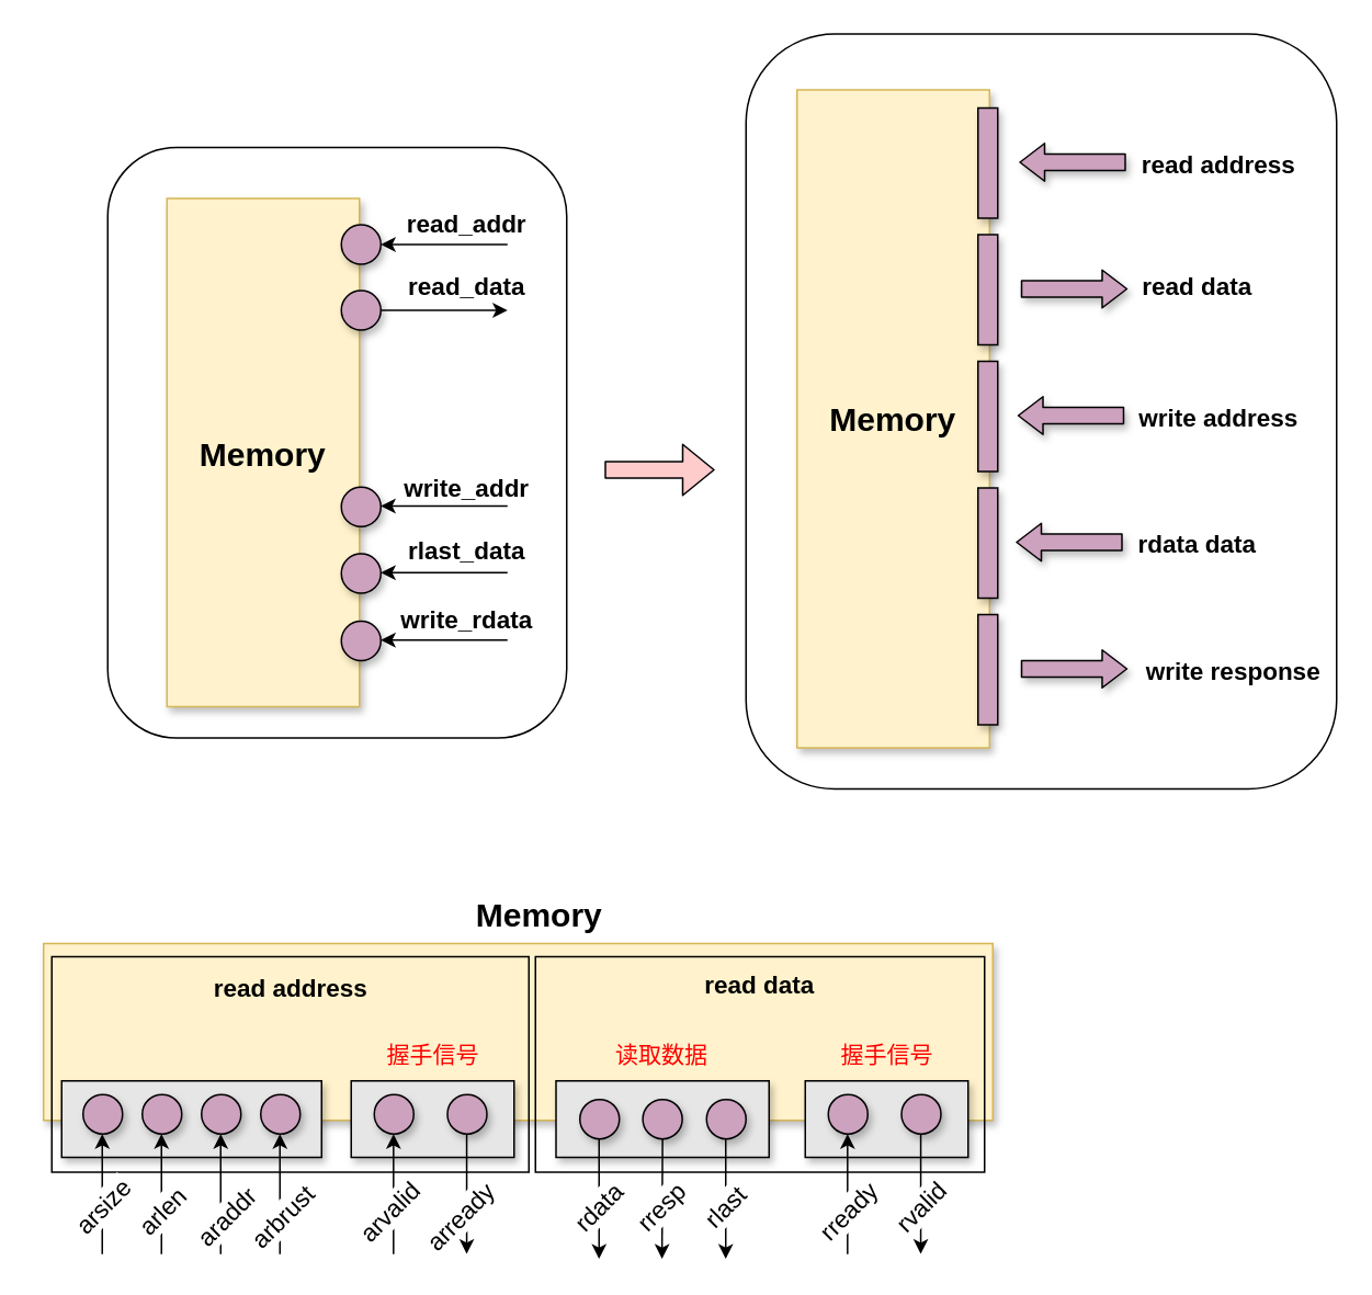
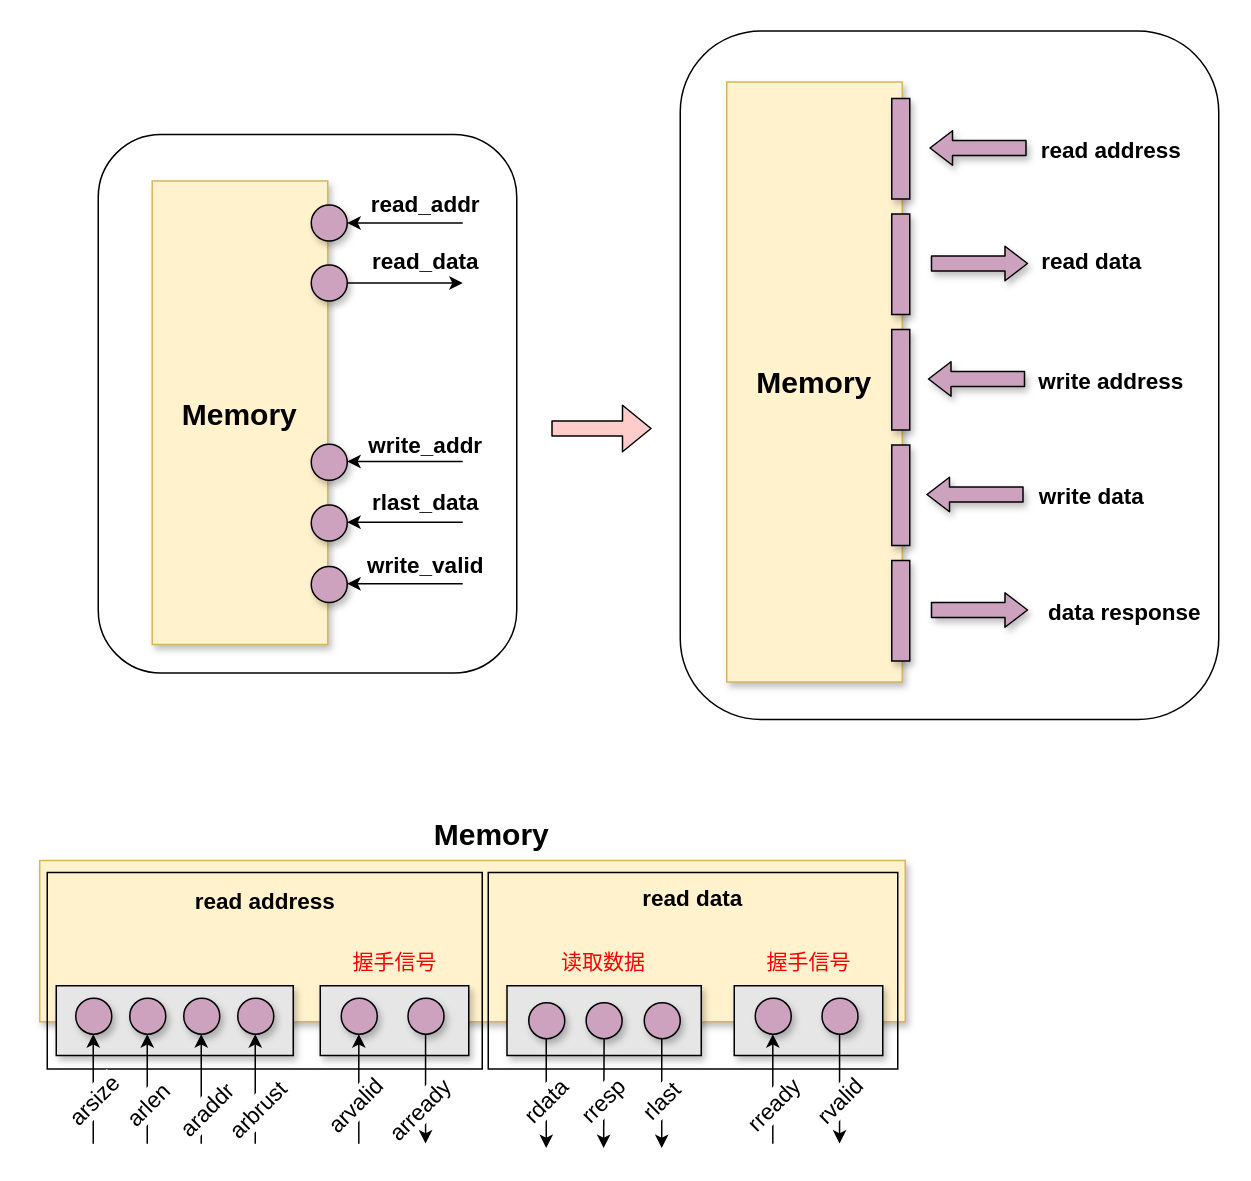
- <mxCell id="37" value="&lt;font style=&quot;font-size: 15px&quot;&gt;&lt;b&gt;rdata data&lt;/b&gt;&lt;/font&gt;" style="text;html=1;strokeColor=none;fillColor=none;align=center;verticalAlign=middle;whiteSpace=wrap;rounded=0;shadow=1;" vertex="1" parent="1"><mxGeometry x="669" y="319.5" width="117" height="20" as="geometry" /></mxCell>
+ <mxCell id="37" value="&lt;font style=&quot;font-size: 15px&quot;&gt;&lt;b&gt;write data&lt;/b&gt;&lt;/font&gt;" style="text;html=1;strokeColor=none;fillColor=none;align=center;verticalAlign=middle;whiteSpace=wrap;rounded=0;shadow=1;" vertex="1" parent="1"><mxGeometry x="669" y="319.5" width="117" height="20" as="geometry" /></mxCell>
- <mxCell id="33" value="&lt;font style=&quot;font-size: 15px&quot;&gt;&lt;b&gt;write_rdata&lt;/b&gt;&lt;/font&gt;" style="text;html=1;strokeColor=none;fillColor=none;align=center;verticalAlign=middle;whiteSpace=wrap;rounded=0;shadow=1;" vertex="1" parent="1"><mxGeometry x="242" y="366" width="83" height="20" as="geometry" /></mxCell>
+ <mxCell id="33" value="&lt;font style=&quot;font-size: 15px&quot;&gt;&lt;b&gt;write_valid&lt;/b&gt;&lt;/font&gt;" style="text;html=1;strokeColor=none;fillColor=none;align=center;verticalAlign=middle;whiteSpace=wrap;rounded=0;shadow=1;" vertex="1" parent="1"><mxGeometry x="242" y="366" width="83" height="20" as="geometry" /></mxCell>
- <mxCell id="38" value="&lt;font style=&quot;font-size: 15px&quot;&gt;&lt;b&gt;write response&lt;/b&gt;&lt;/font&gt;" style="text;html=1;strokeColor=none;fillColor=none;align=center;verticalAlign=middle;whiteSpace=wrap;rounded=0;shadow=1;" vertex="1" parent="1"><mxGeometry x="691" y="396.5" width="117" height="20" as="geometry" /></mxCell>
+ <mxCell id="38" value="&lt;font style=&quot;font-size: 15px&quot;&gt;&lt;b&gt;data response&lt;/b&gt;&lt;/font&gt;" style="text;html=1;strokeColor=none;fillColor=none;align=center;verticalAlign=middle;whiteSpace=wrap;rounded=0;shadow=1;" vertex="1" parent="1"><mxGeometry x="691" y="396.5" width="117" height="20" as="geometry" /></mxCell>
